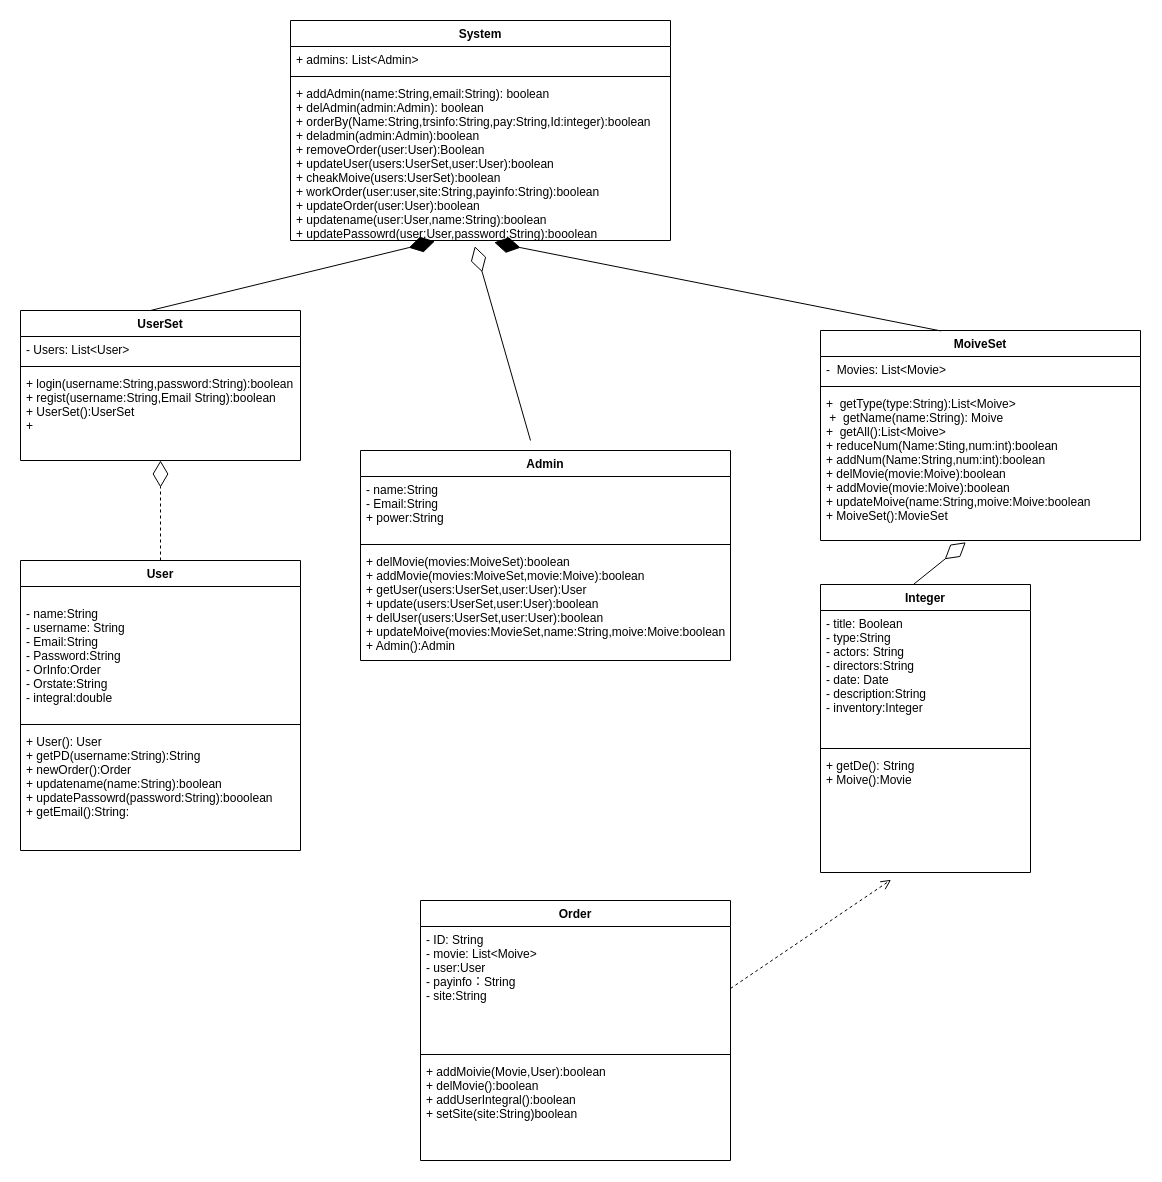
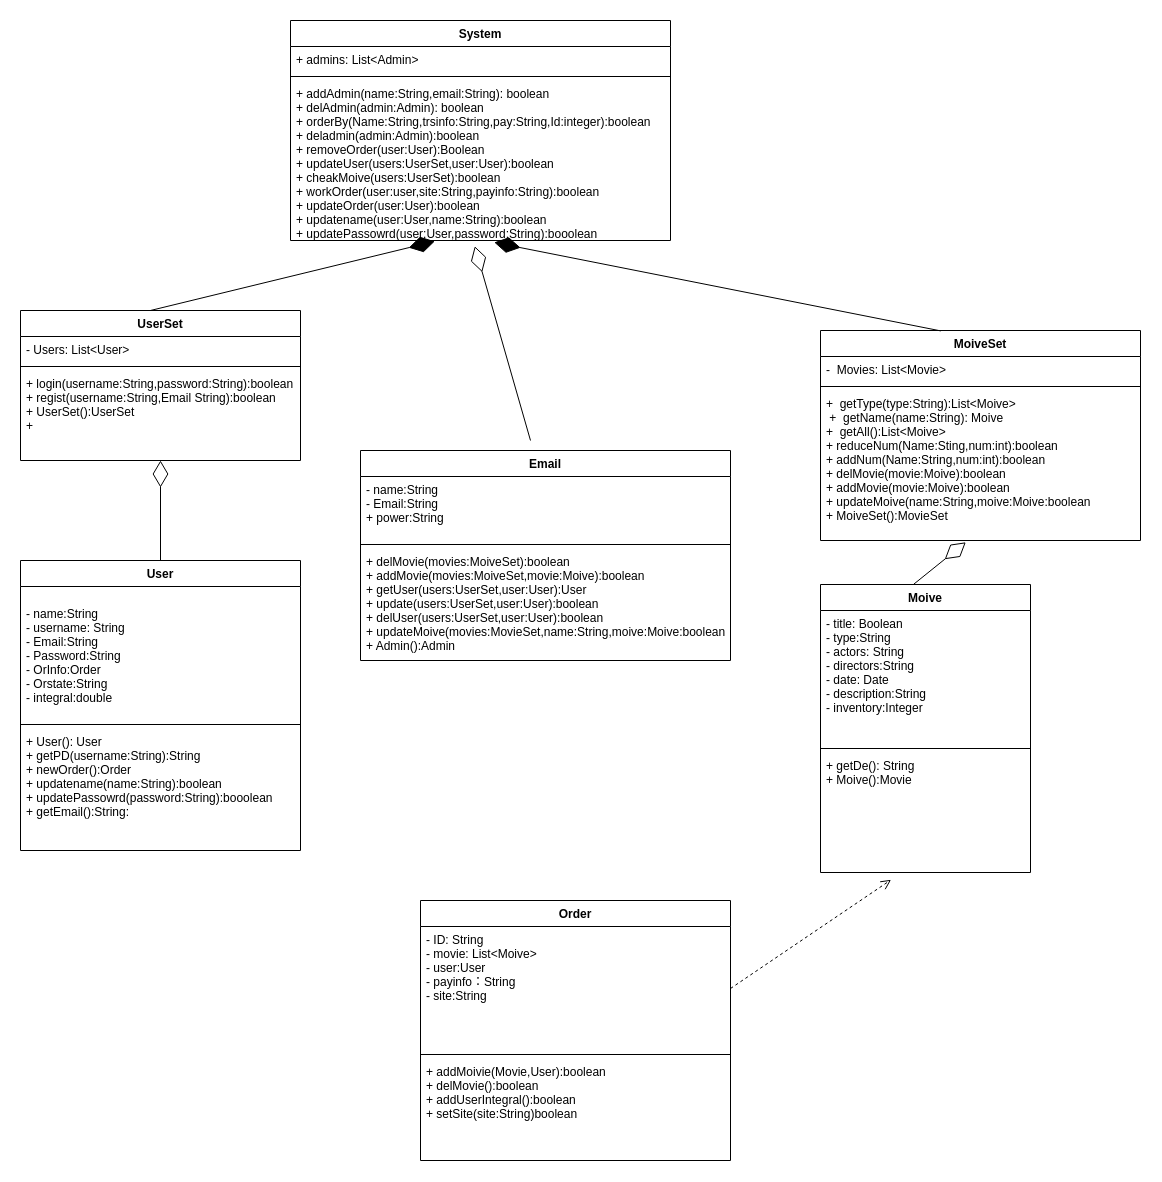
- <mxCell id="24" value="Admin" style="swimlane;fontStyle=1;align=center;verticalAlign=top;childLayout=stackLayout;horizontal=1;startSize=26;horizontalStack=0;resizeParent=1;resizeParentMax=0;resizeLast=0;collapsible=1;marginBottom=0;" parent="1" vertex="1"><mxGeometry x="360" y="450" width="370" height="210" as="geometry" /></mxCell>
+ <mxCell id="24" value="Email" style="swimlane;fontStyle=1;align=center;verticalAlign=top;childLayout=stackLayout;horizontal=1;startSize=26;horizontalStack=0;resizeParent=1;resizeParentMax=0;resizeLast=0;collapsible=1;marginBottom=0;" parent="1" vertex="1"><mxGeometry x="360" y="450" width="370" height="210" as="geometry" /></mxCell>
- <mxCell id="18" value="" style="endArrow=diamondThin;endFill=0;endSize=24;html=1;rounded=0;exitX=0.5;exitY=0;exitDx=0;exitDy=0;dashed=1;" parent="1" source="2" target="17" edge="1"><mxGeometry width="160" relative="1" as="geometry"><mxPoint x="120" y="500" as="sourcePoint" /><mxPoint x="280" y="500" as="targetPoint" /></mxGeometry></mxCell>
+ <mxCell id="18" value="" style="endArrow=diamondThin;endFill=0;endSize=24;html=1;rounded=0;exitX=0.5;exitY=0;exitDx=0;exitDy=0;" parent="1" source="2" target="17" edge="1"><mxGeometry width="160" relative="1" as="geometry"><mxPoint x="120" y="500" as="sourcePoint" /><mxPoint x="280" y="500" as="targetPoint" /></mxGeometry></mxCell>
- <mxCell id="6" value="Integer" style="swimlane;fontStyle=1;align=center;verticalAlign=top;childLayout=stackLayout;horizontal=1;startSize=26;horizontalStack=0;resizeParent=1;resizeParentMax=0;resizeLast=0;collapsible=1;marginBottom=0;" parent="1" vertex="1"><mxGeometry x="820" y="584" width="210" height="288" as="geometry" /></mxCell>
+ <mxCell id="6" value="Moive" style="swimlane;fontStyle=1;align=center;verticalAlign=top;childLayout=stackLayout;horizontal=1;startSize=26;horizontalStack=0;resizeParent=1;resizeParentMax=0;resizeLast=0;collapsible=1;marginBottom=0;" parent="1" vertex="1"><mxGeometry x="820" y="584" width="210" height="288" as="geometry" /></mxCell>
